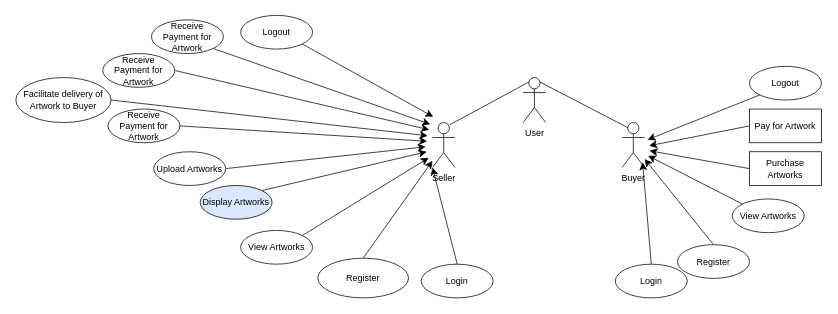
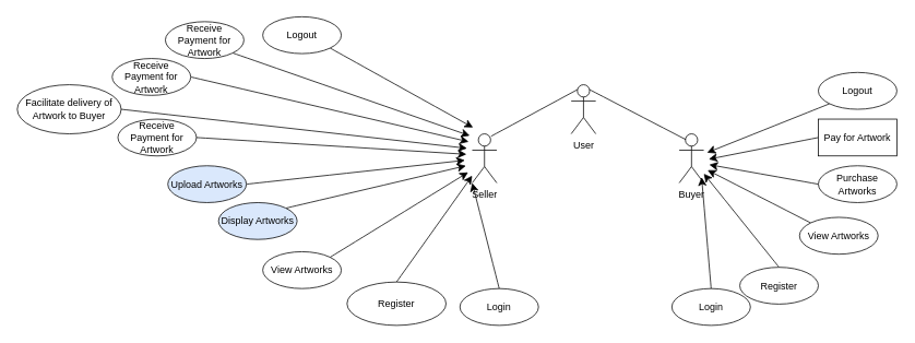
- <mxCell id="28" value="Upload Artworks" style="ellipse;whiteSpace=wrap;html=1;" vertex="1" parent="1"><mxGeometry x="204" y="202" width="96" height="45" as="geometry" /></mxCell>
+ <mxCell id="28" value="Upload Artworks" style="ellipse;whiteSpace=wrap;html=1;fillColor=#dae8fc;" vertex="1" parent="1"><mxGeometry x="204" y="202" width="96" height="45" as="geometry" /></mxCell>
- <mxCell id="14" value="Purchase Artworks" style="whiteSpace=wrap;html=1;rounded=0;" vertex="1" parent="1"><mxGeometry x="999" y="202" width="96" height="45" as="geometry" /></mxCell>
+ <mxCell id="14" value="Purchase Artworks" style="ellipse;whiteSpace=wrap;html=1;" vertex="1" parent="1"><mxGeometry x="999" y="202" width="96" height="45" as="geometry" /></mxCell>
